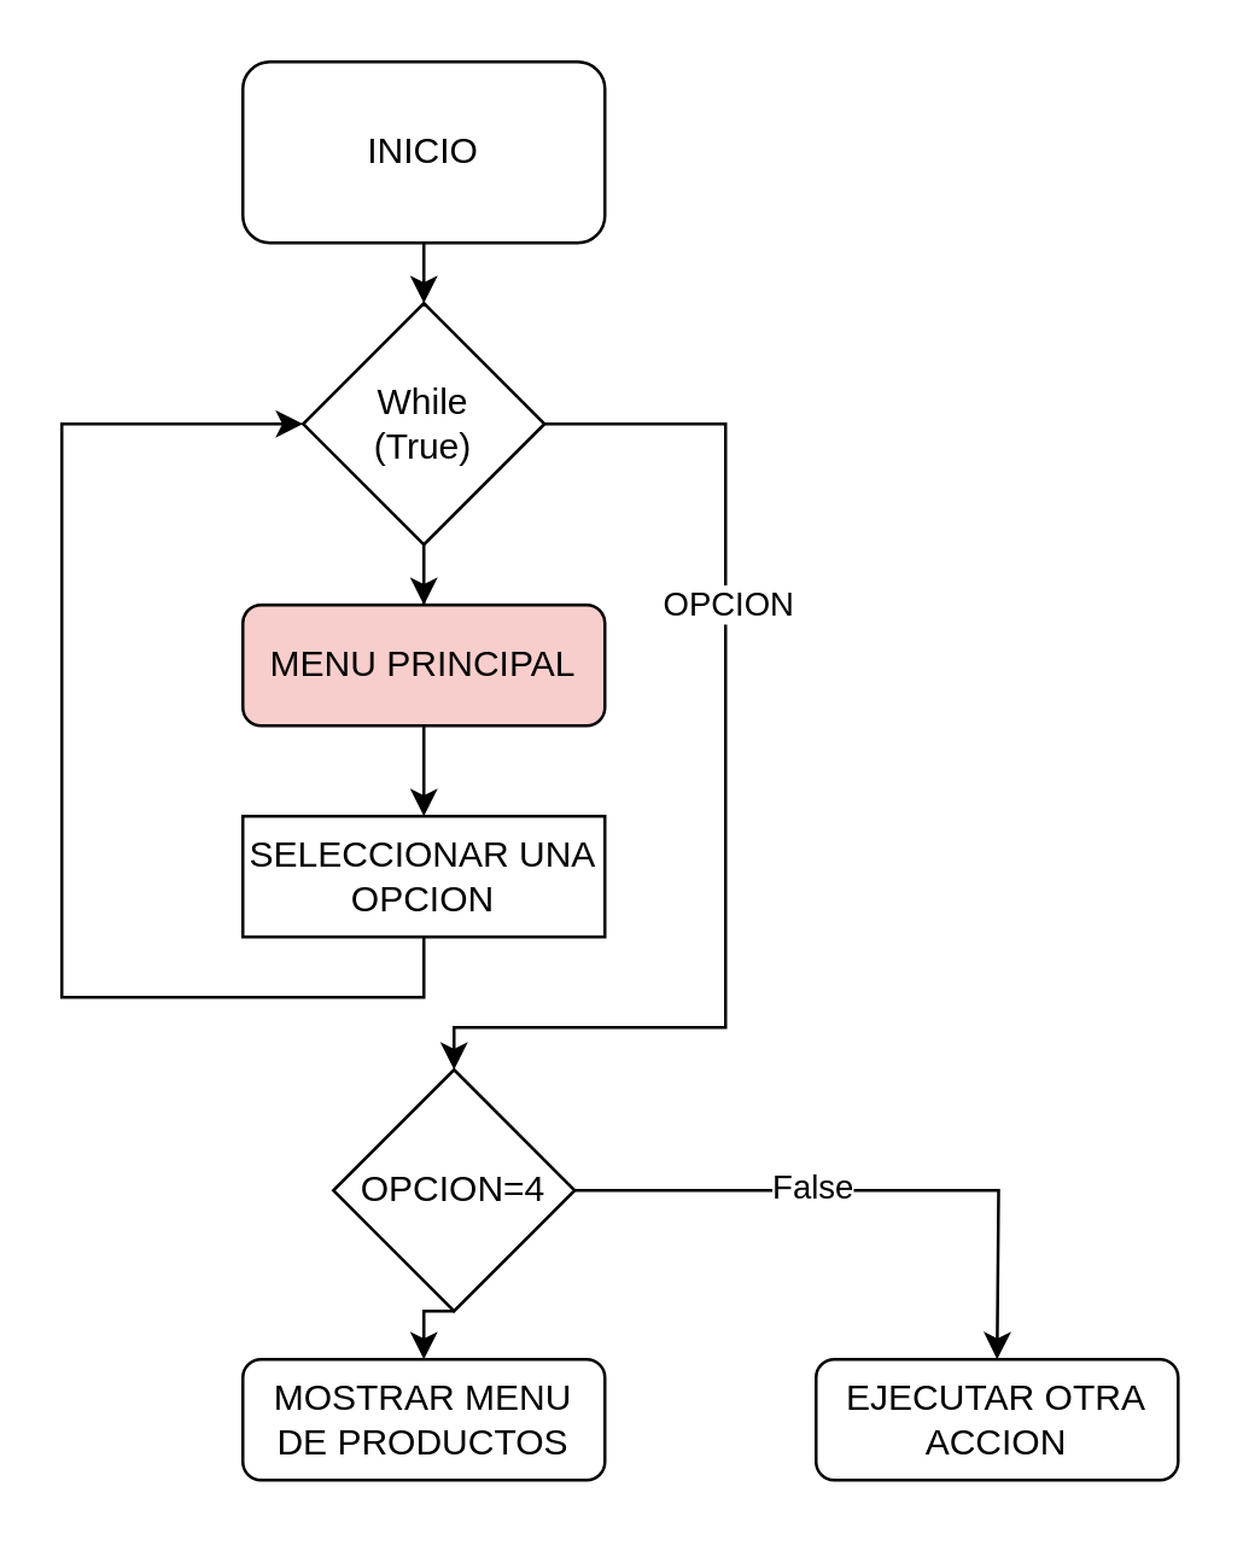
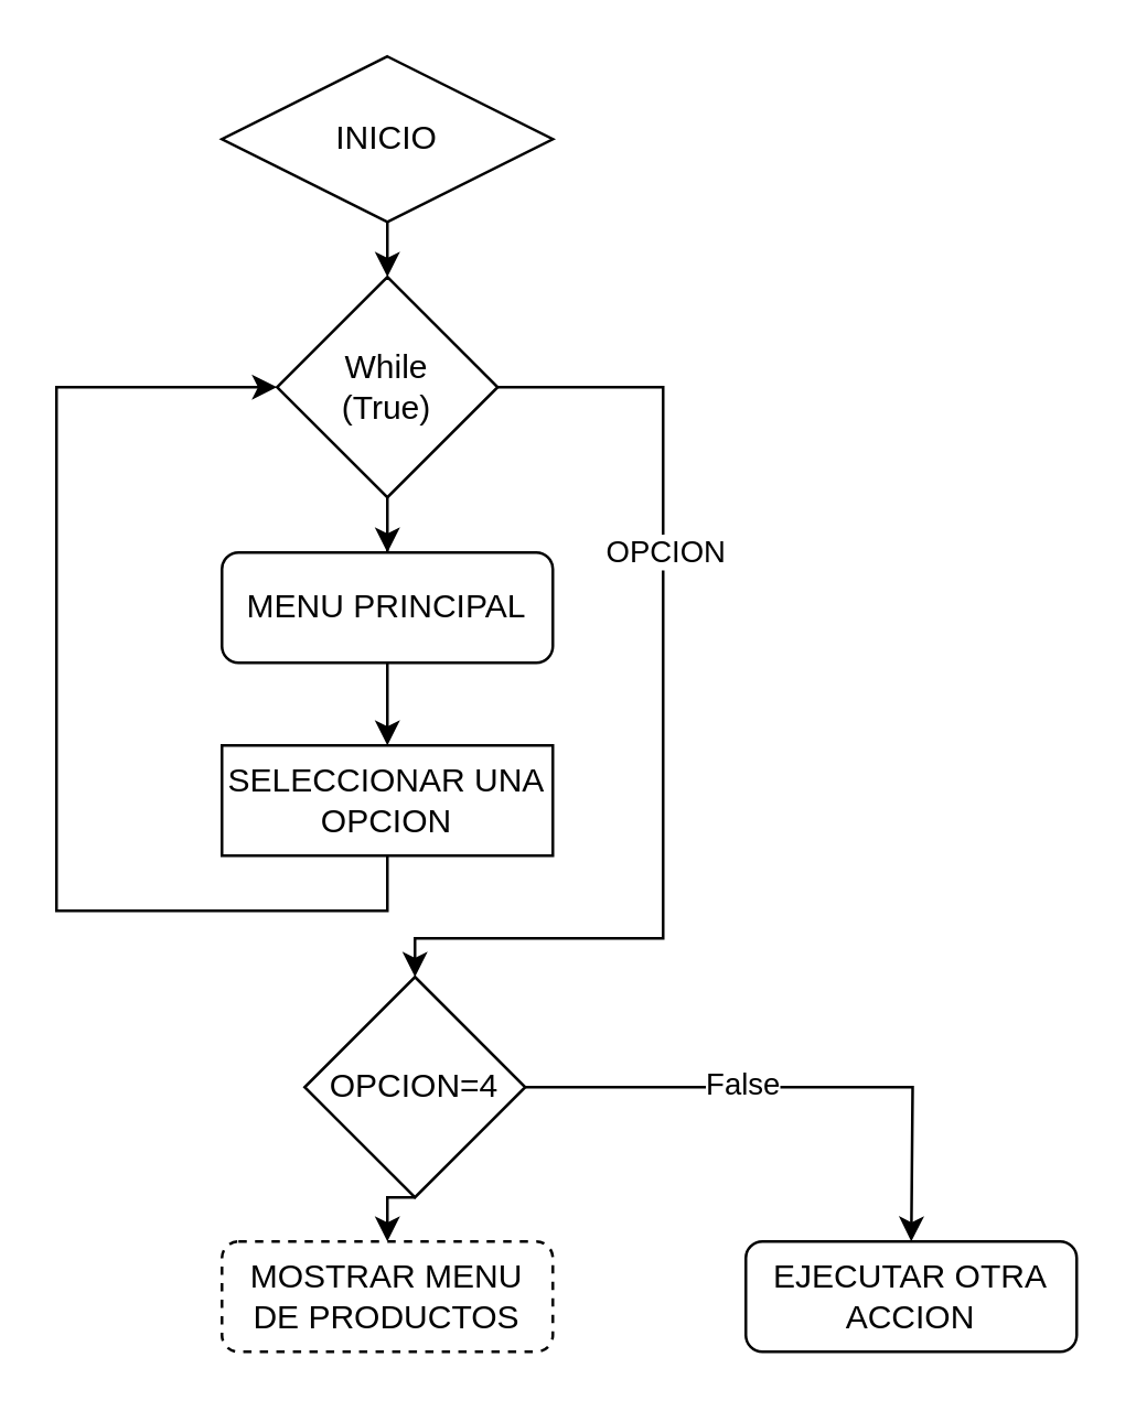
- <mxCell id="3" value="INICIO" style="rounded=1;whiteSpace=wrap;html=1;" parent="1" vertex="1"><mxGeometry x="80" y="20" width="120" height="60" as="geometry" /></mxCell>
+ <mxCell id="3" value="INICIO" style="rhombus;whiteSpace=wrap;html=1;" parent="1" vertex="1"><mxGeometry x="80" y="20" width="120" height="60" as="geometry" /></mxCell>
- <mxCell id="12" value="MENU PRINCIPAL" style="rounded=1;whiteSpace=wrap;html=1;fillColor=#f8cecc;" parent="1" vertex="1"><mxGeometry x="80" y="200" width="120" height="40" as="geometry" /></mxCell>
+ <mxCell id="12" value="MENU PRINCIPAL" style="rounded=1;whiteSpace=wrap;html=1;" parent="1" vertex="1"><mxGeometry x="80" y="200" width="120" height="40" as="geometry" /></mxCell>
- <mxCell id="17" value="MOSTRAR MENU DE PRODUCTOS" style="rounded=1;whiteSpace=wrap;html=1;" parent="1" vertex="1"><mxGeometry x="80" y="450" width="120" height="40" as="geometry" /></mxCell>
+ <mxCell id="17" value="MOSTRAR MENU DE PRODUCTOS" style="rounded=1;whiteSpace=wrap;html=1;dashed=1;" parent="1" vertex="1"><mxGeometry x="80" y="450" width="120" height="40" as="geometry" /></mxCell>
